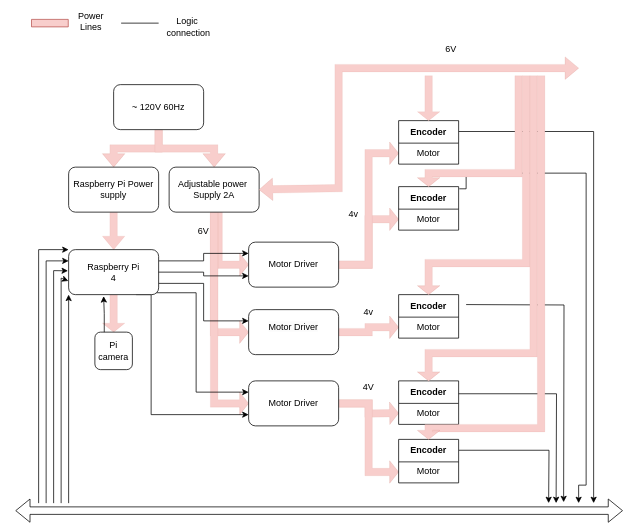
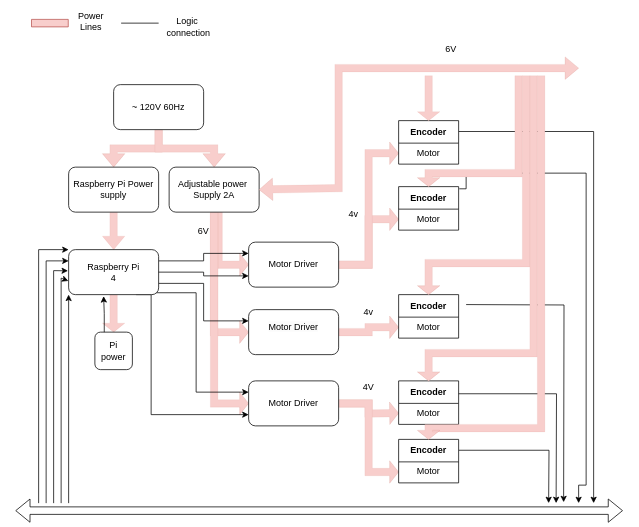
- <mxCell id="25" value="Pi&lt;div&gt;camera&lt;/div&gt;" style="rounded=1;whiteSpace=wrap;html=1;" vertex="1" parent="1"><mxGeometry x="126" y="442" width="50" height="50" as="geometry" /></mxCell>
+ <mxCell id="25" value="Pi&lt;div&gt;power&lt;/div&gt;" style="rounded=1;whiteSpace=wrap;html=1;" vertex="1" parent="1"><mxGeometry x="126" y="442" width="50" height="50" as="geometry" /></mxCell>
